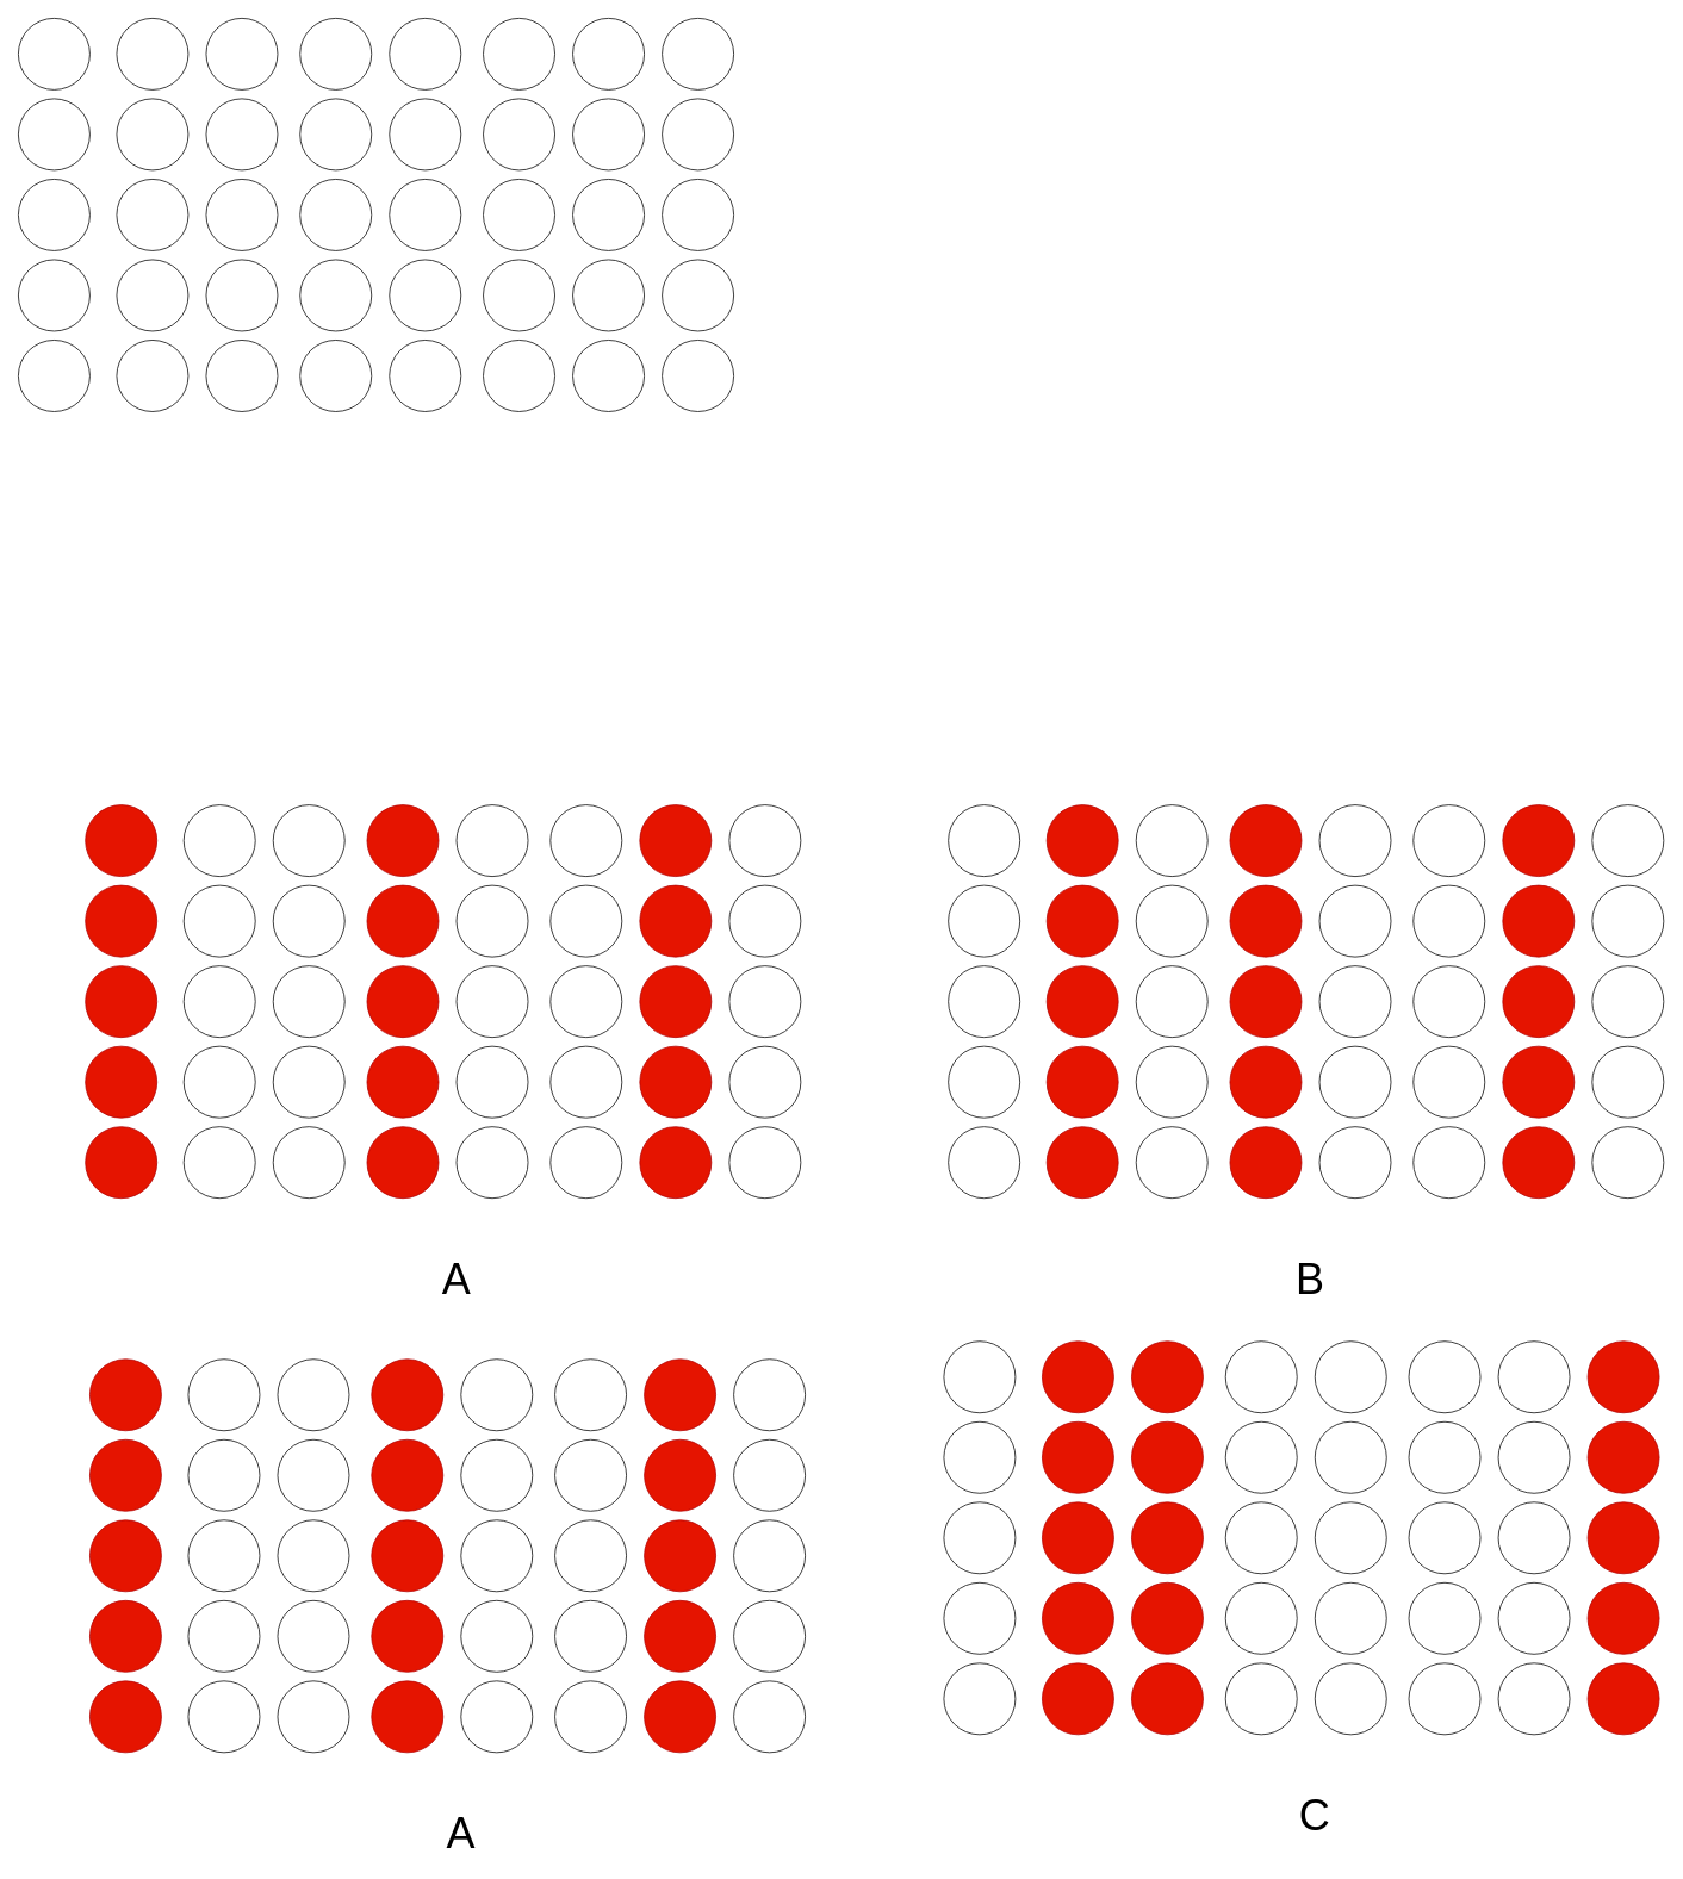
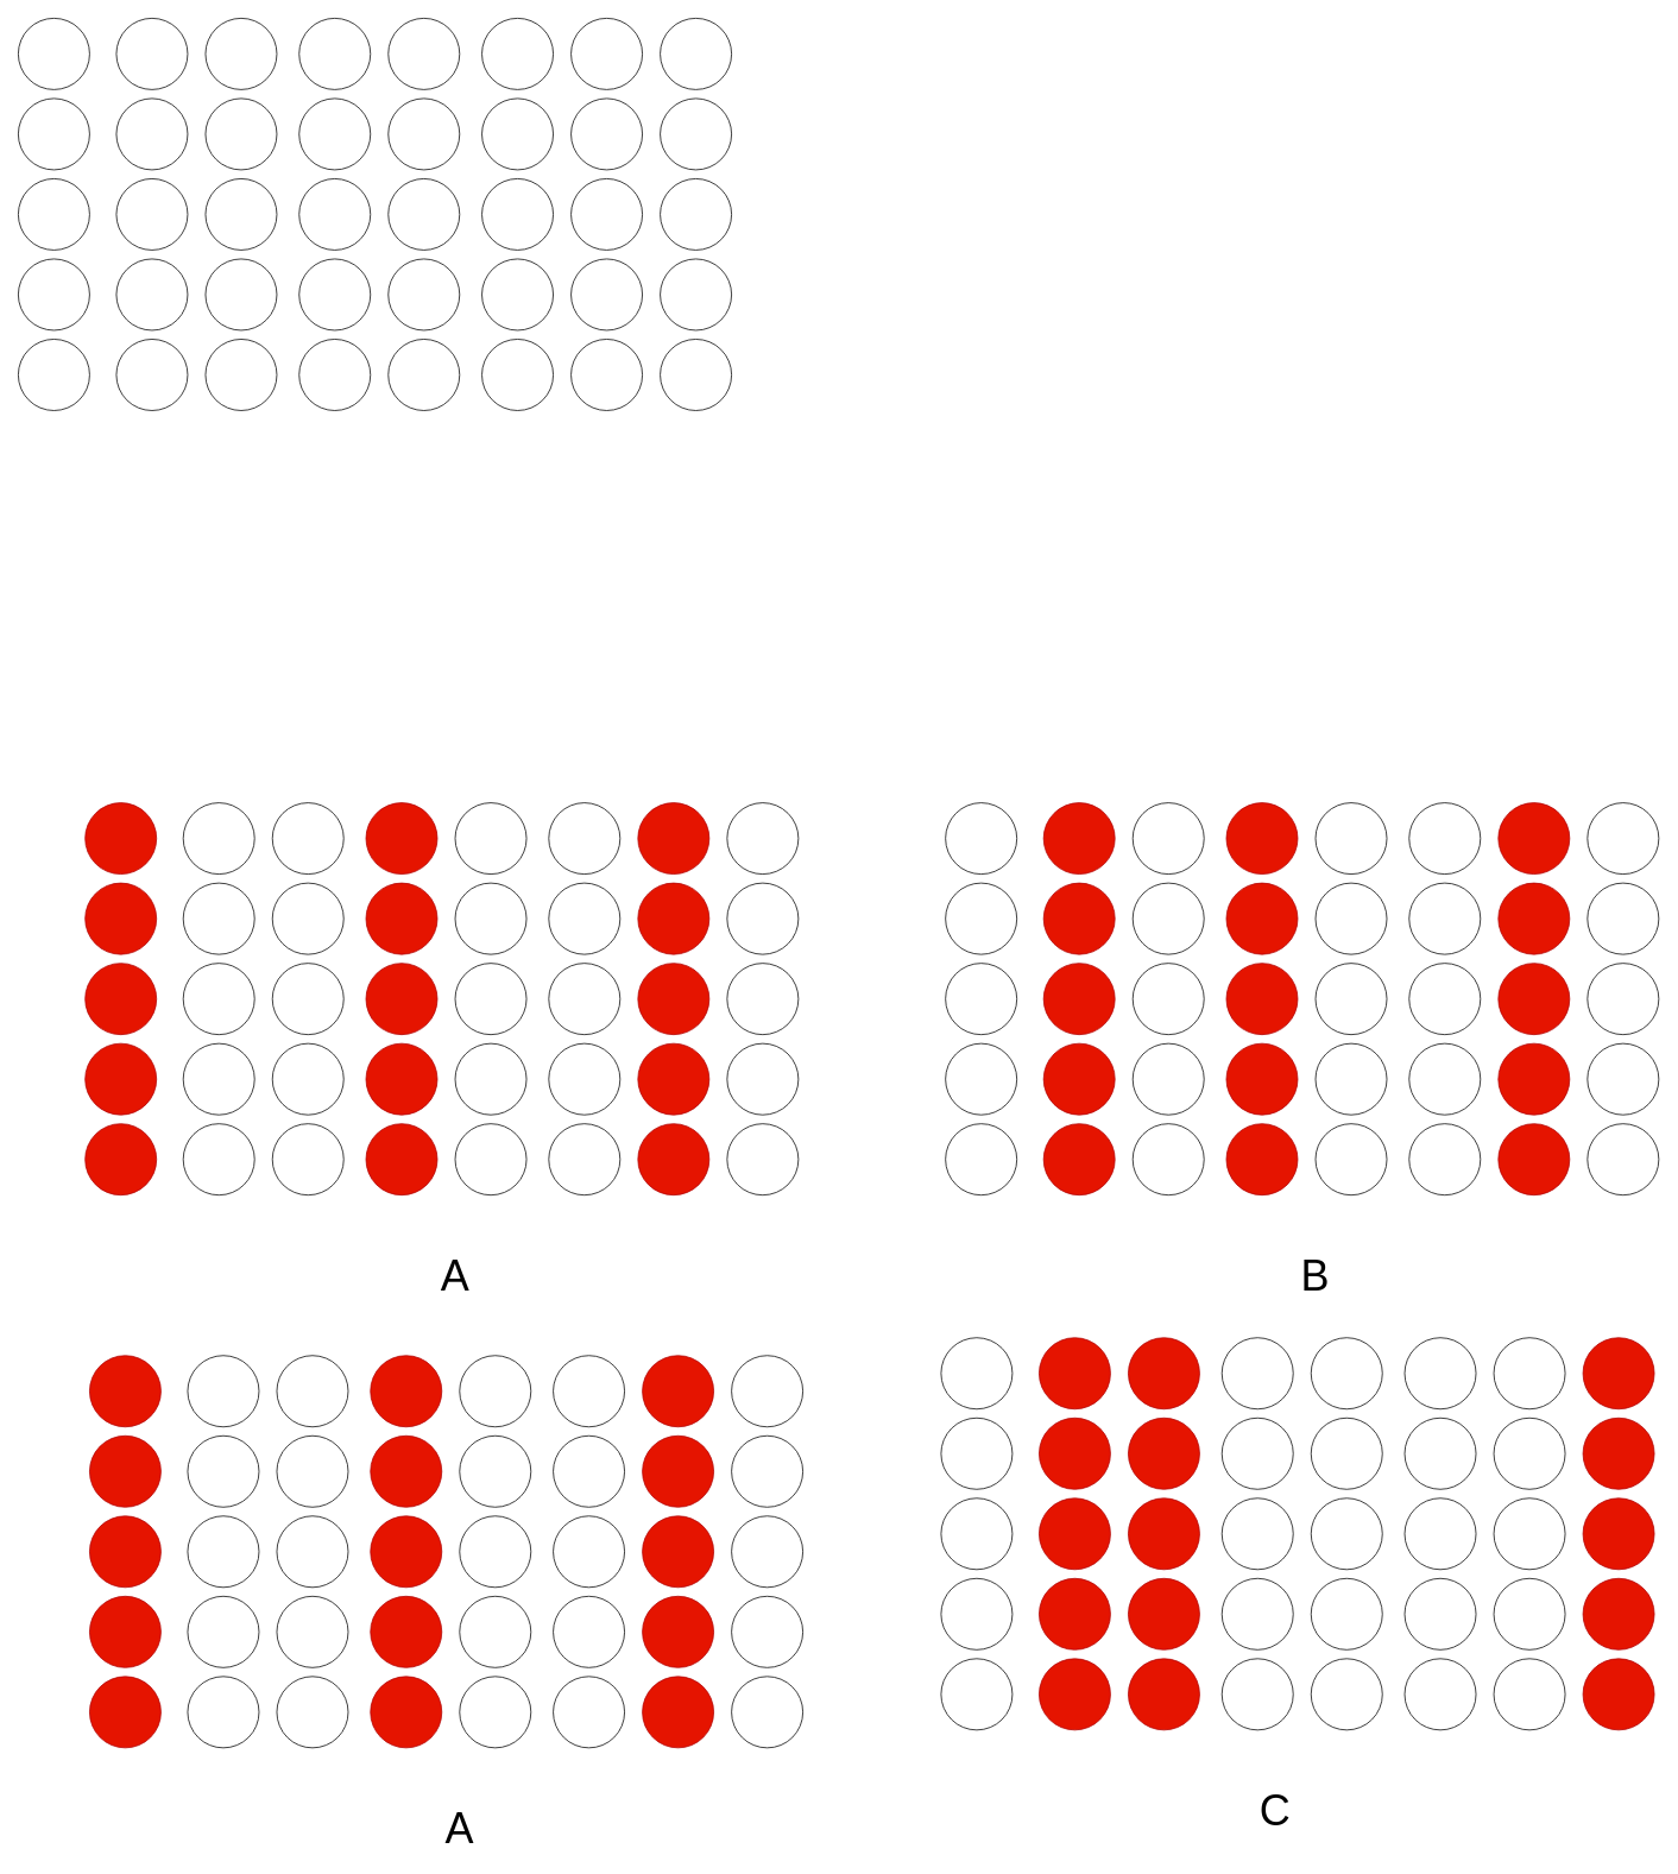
- <mxCell id="123" value="&lt;font style=&quot;font-size: 48px&quot;&gt;B&lt;/font&gt;" style="text;html=1;strokeColor=none;fillColor=none;align=center;verticalAlign=middle;whiteSpace=wrap;rounded=0;" vertex="1" parent="1"><mxGeometry x="1445" y="1400" width="40" height="60" as="geometry" /></mxCell>
+ <mxCell id="123" value="&lt;font style=&quot;font-size: 48px&quot;&gt;B&lt;/font&gt;" style="text;html=1;strokeColor=none;fillColor=none;align=center;verticalAlign=middle;whiteSpace=wrap;rounded=0;" vertex="1" parent="1"><mxGeometry x="1455" y="1400" width="40" height="60" as="geometry" /></mxCell>
- <mxCell id="205" value="&lt;font style=&quot;font-size: 48px&quot;&gt;C&lt;/font&gt;" style="text;html=1;strokeColor=none;fillColor=none;align=center;verticalAlign=middle;whiteSpace=wrap;rounded=0;" vertex="1" parent="1"><mxGeometry x="1450" y="2000" width="40" height="60" as="geometry" /></mxCell>
+ <mxCell id="205" value="&lt;font style=&quot;font-size: 48px&quot;&gt;C&lt;/font&gt;" style="text;html=1;strokeColor=none;fillColor=none;align=center;verticalAlign=middle;whiteSpace=wrap;rounded=0;" vertex="1" parent="1"><mxGeometry x="1410" y="2000" width="40" height="60" as="geometry" /></mxCell>
